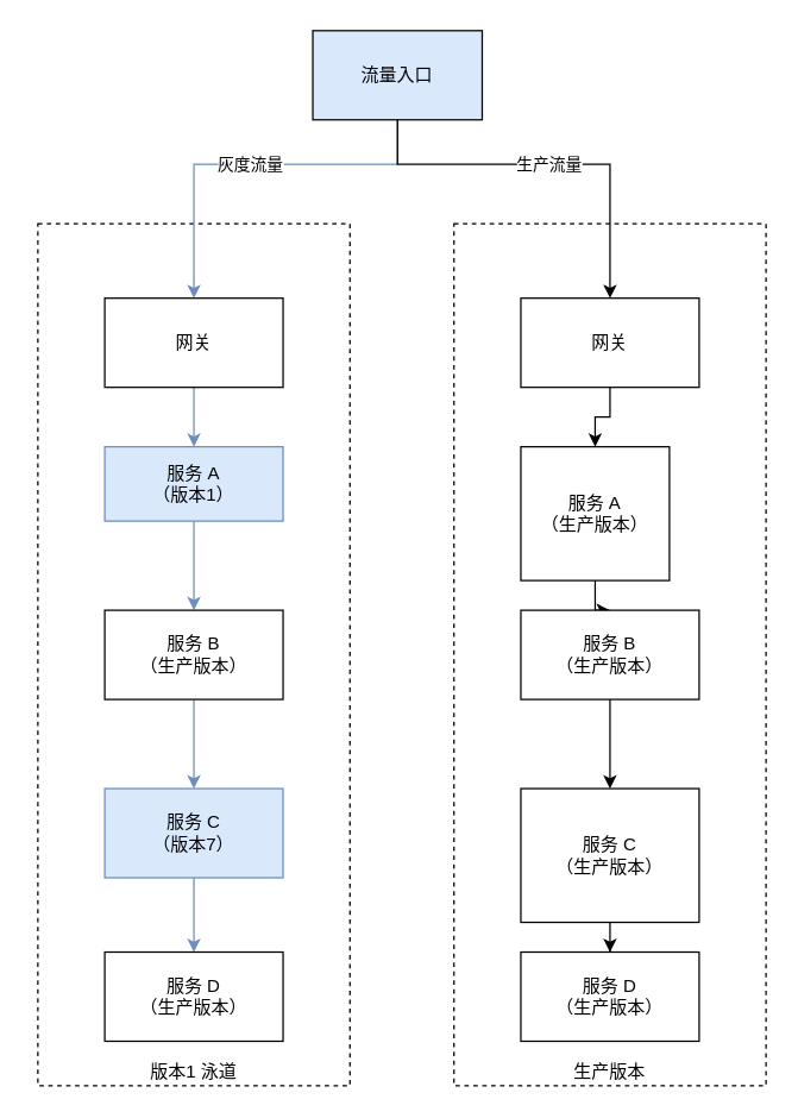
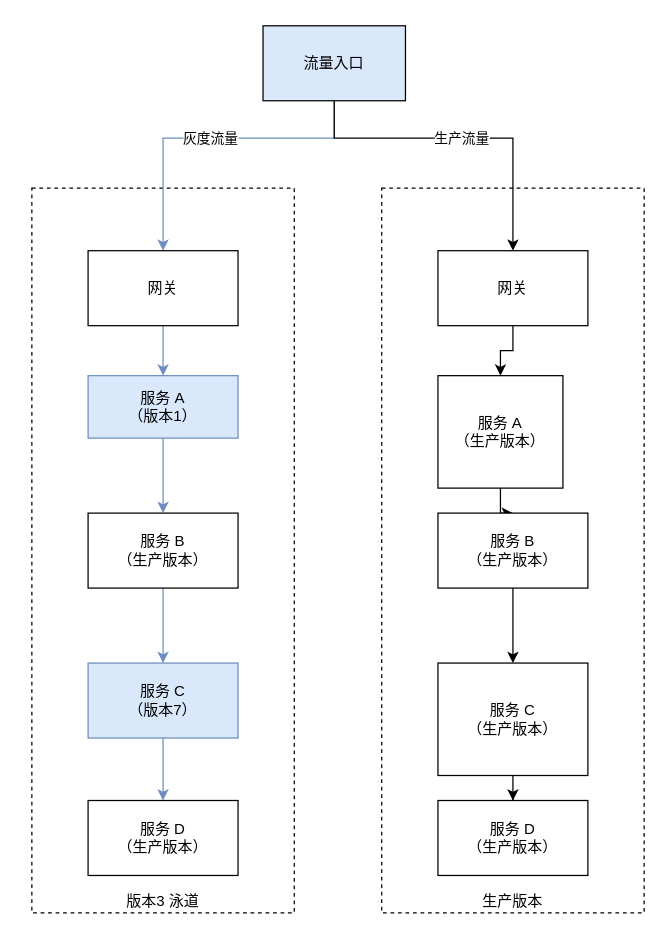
- <mxCell id="2" value="版本1 泳道" style="rounded=0;whiteSpace=wrap;html=1;dashed=1;fillColor=none;verticalAlign=bottom;" parent="1" vertex="1"><mxGeometry x="25" y="150" width="210" height="580" as="geometry" /></mxCell>
+ <mxCell id="2" value="版本3 泳道" style="rounded=0;whiteSpace=wrap;html=1;dashed=1;fillColor=none;verticalAlign=bottom;" parent="1" vertex="1"><mxGeometry x="25" y="150" width="210" height="580" as="geometry" /></mxCell>
